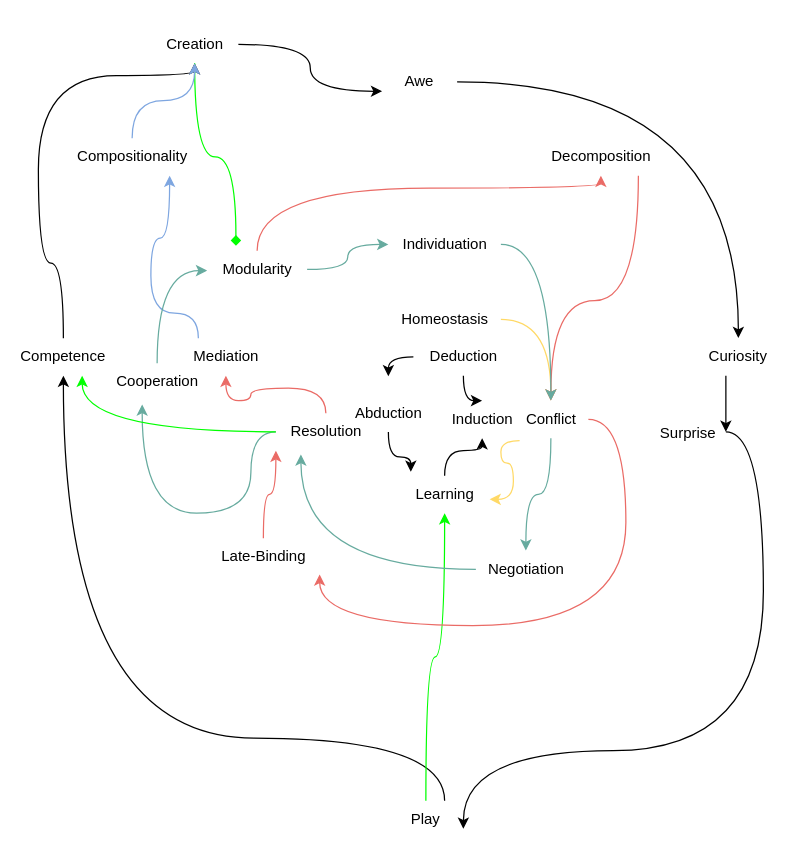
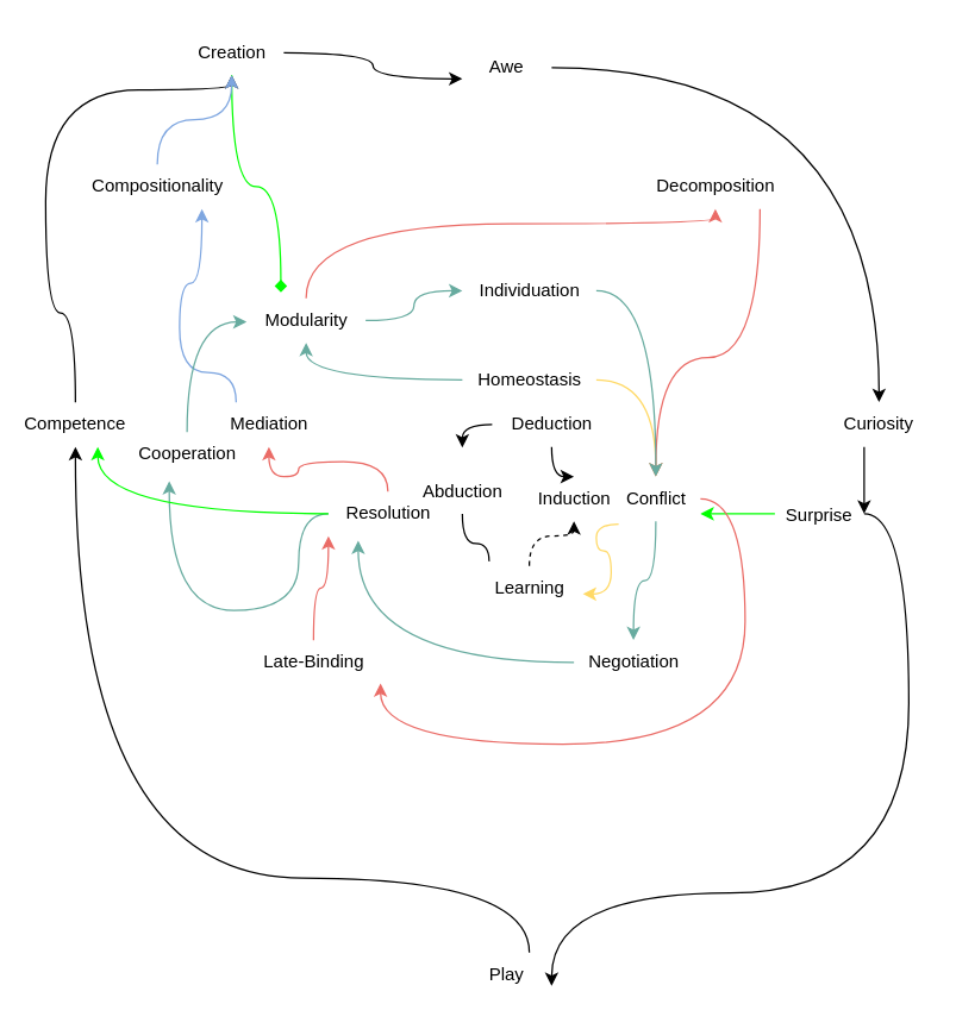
- <mxCell id="3" value="Awe" style="text;html=1;strokeColor=none;fillColor=none;align=center;verticalAlign=middle;whiteSpace=wrap;rounded=0;" parent="1" vertex="1"><mxGeometry x="305" y="50" width="60" height="30" as="geometry" /></mxCell>
+ <mxCell id="3" value="Awe" style="text;html=1;strokeColor=none;fillColor=none;align=center;verticalAlign=middle;whiteSpace=wrap;rounded=0;" parent="1" vertex="1"><mxGeometry x="310" y="30" width="60" height="30" as="geometry" /></mxCell>
+ <mxCell id="28" style="edgeStyle=orthogonalEdgeStyle;curved=1;orthogonalLoop=1;jettySize=auto;html=1;strokeColor=#67AB9F;" parent="1" source="29" target="32" edge="1"><mxGeometry relative="1" as="geometry" /></mxCell>
+ <mxCell id="7" style="edgeStyle=orthogonalEdgeStyle;curved=1;orthogonalLoop=1;jettySize=auto;html=1;strokeColor=#00FF00;" parent="1" source="8" target="20" edge="1"><mxGeometry relative="1" as="geometry" /></mxCell>
- <mxCell id="21" style="edgeStyle=orthogonalEdgeStyle;orthogonalLoop=1;jettySize=auto;html=1;curved=1;" edge="1" parent="1" source="22" target="47"><mxGeometry relative="1" as="geometry" /></mxCell>
+ <mxCell id="21" style="edgeStyle=orthogonalEdgeStyle;orthogonalLoop=1;jettySize=auto;html=1;curved=1;dashed=1;" edge="1" parent="1" source="22" target="47"><mxGeometry relative="1" as="geometry" /></mxCell>
- <mxCell id="51" style="edgeStyle=orthogonalEdgeStyle;curved=1;orthogonalLoop=1;jettySize=auto;html=1;entryX=0.114;entryY=-0.1;entryDx=0;entryDy=0;entryPerimeter=0;" edge="1" parent="1" source="52" target="22"><mxGeometry relative="1" as="geometry" /></mxCell>
+ <mxCell id="51" style="edgeStyle=orthogonalEdgeStyle;curved=1;orthogonalLoop=1;jettySize=auto;html=1;entryX=0.114;entryY=-0.1;entryDx=0;entryDy=0;entryPerimeter=0;endArrow=none;" edge="1" parent="1" source="52" target="22"><mxGeometry relative="1" as="geometry" /></mxCell>
- <mxCell id="44" value="Negotiation" style="text;html=1;align=center;verticalAlign=middle;resizable=0;points=[];autosize=1;strokeColor=none;fillColor=none;" parent="1" vertex="1"><mxGeometry x="380" y="440" width="80" height="30" as="geometry" /></mxCell>
+ <mxCell id="44" value="Negotiation" style="text;html=1;align=center;verticalAlign=middle;resizable=0;points=[];autosize=1;strokeColor=none;fillColor=none;" parent="1" vertex="1"><mxGeometry x="385" y="430" width="80" height="30" as="geometry" /></mxCell>
- <mxCell id="10" style="edgeStyle=orthogonalEdgeStyle;curved=1;orthogonalLoop=1;jettySize=auto;html=1;strokeColor=#00FF00;" parent="1" source="11" target="22" edge="1"><mxGeometry relative="1" as="geometry" /></mxCell>
